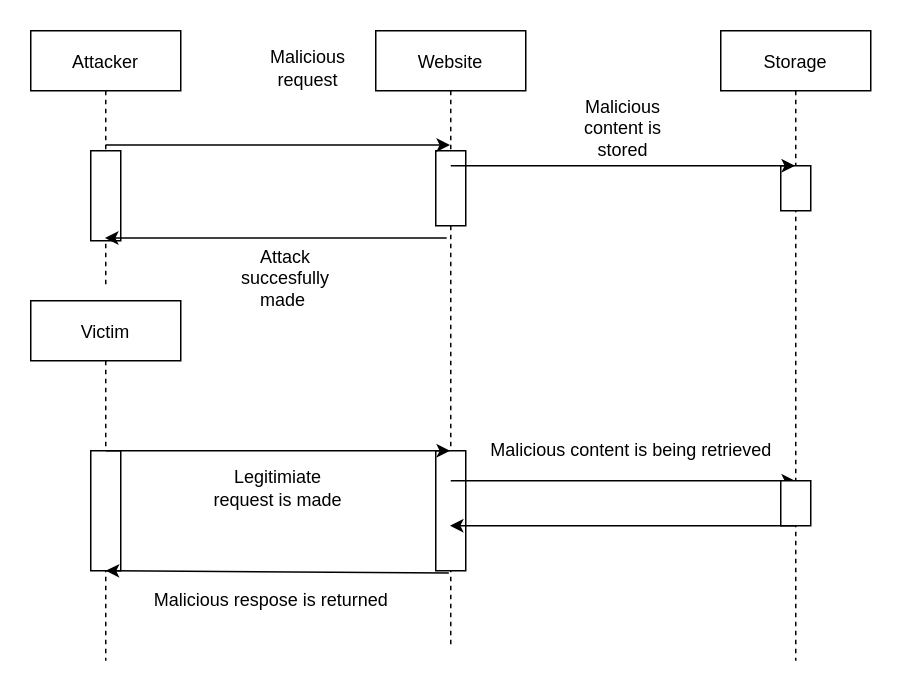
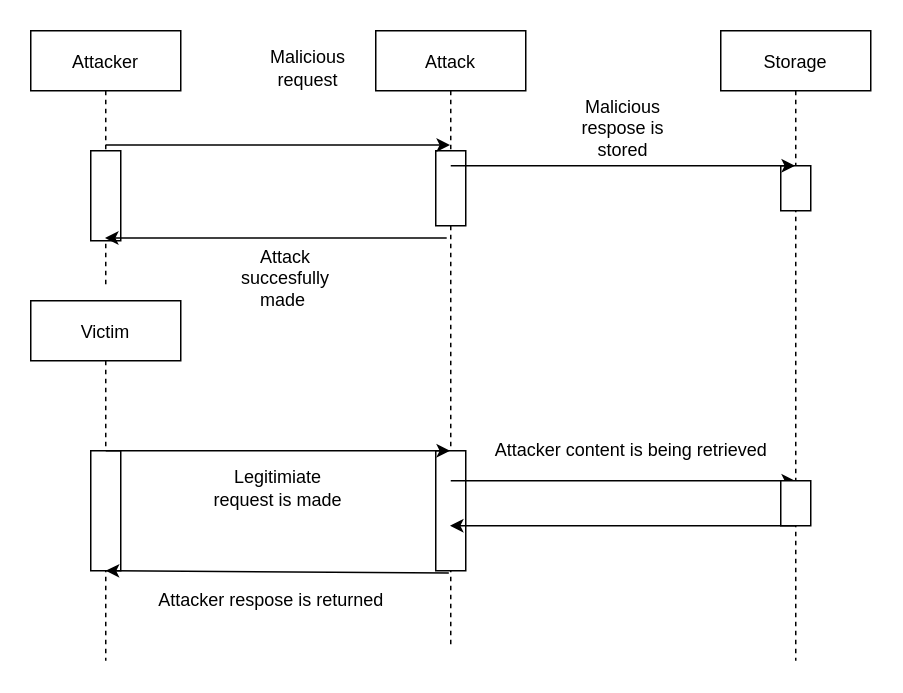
- <mxCell id="6" value="Website" style="shape=umlLifeline;perimeter=lifelinePerimeter;container=1;collapsible=0;recursiveResize=0;rounded=0;shadow=0;strokeWidth=1;" vertex="1" parent="1"><mxGeometry x="250" y="20" width="100" height="410" as="geometry" /></mxCell>
+ <mxCell id="6" value="Attack" style="shape=umlLifeline;perimeter=lifelinePerimeter;container=1;collapsible=0;recursiveResize=0;rounded=0;shadow=0;strokeWidth=1;" vertex="1" parent="1"><mxGeometry x="250" y="20" width="100" height="410" as="geometry" /></mxCell>
- <mxCell id="21" value="Malicious content is stored" style="text;html=1;strokeColor=none;fillColor=none;align=center;verticalAlign=middle;whiteSpace=wrap;rounded=0;" vertex="1" parent="1"><mxGeometry x="370" y="70" width="90" height="30" as="geometry" /></mxCell>
+ <mxCell id="21" value="Malicious respose is stored" style="text;html=1;strokeColor=none;fillColor=none;align=center;verticalAlign=middle;whiteSpace=wrap;rounded=0;" vertex="1" parent="1"><mxGeometry x="370" y="70" width="90" height="30" as="geometry" /></mxCell>
- <mxCell id="24" value="Malicious content is being retrieved" style="text;html=1;align=center;verticalAlign=middle;resizable=0;points=[];autosize=1;" vertex="1" parent="1"><mxGeometry x="320" y="290" width="200" height="20" as="geometry" /></mxCell>
+ <mxCell id="24" value="Attacker content is being retrieved" style="text;html=1;align=center;verticalAlign=middle;resizable=0;points=[];autosize=1;" vertex="1" parent="1"><mxGeometry x="320" y="290" width="200" height="20" as="geometry" /></mxCell>
- <mxCell id="25" value="Malicious respose is returned" style="text;html=1;align=center;verticalAlign=middle;resizable=0;points=[];autosize=1;" vertex="1" parent="1"><mxGeometry x="95" y="390" width="170" height="20" as="geometry" /></mxCell>
+ <mxCell id="25" value="Attacker respose is returned" style="text;html=1;align=center;verticalAlign=middle;resizable=0;points=[];autosize=1;" vertex="1" parent="1"><mxGeometry x="95" y="390" width="170" height="20" as="geometry" /></mxCell>
